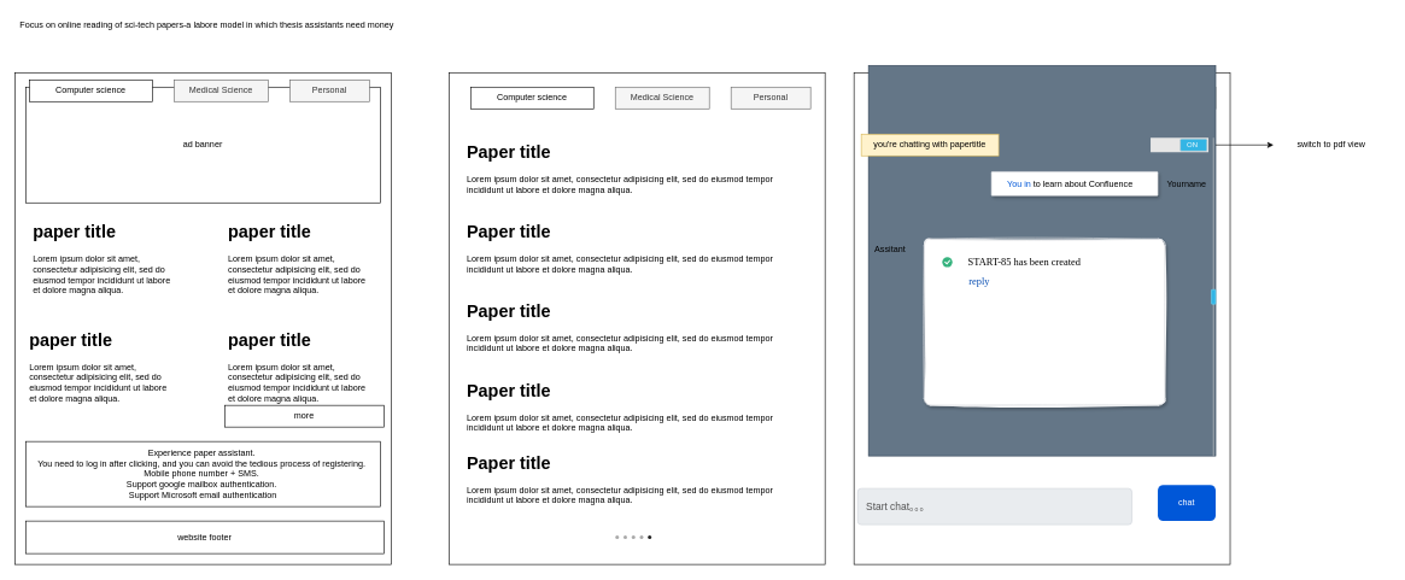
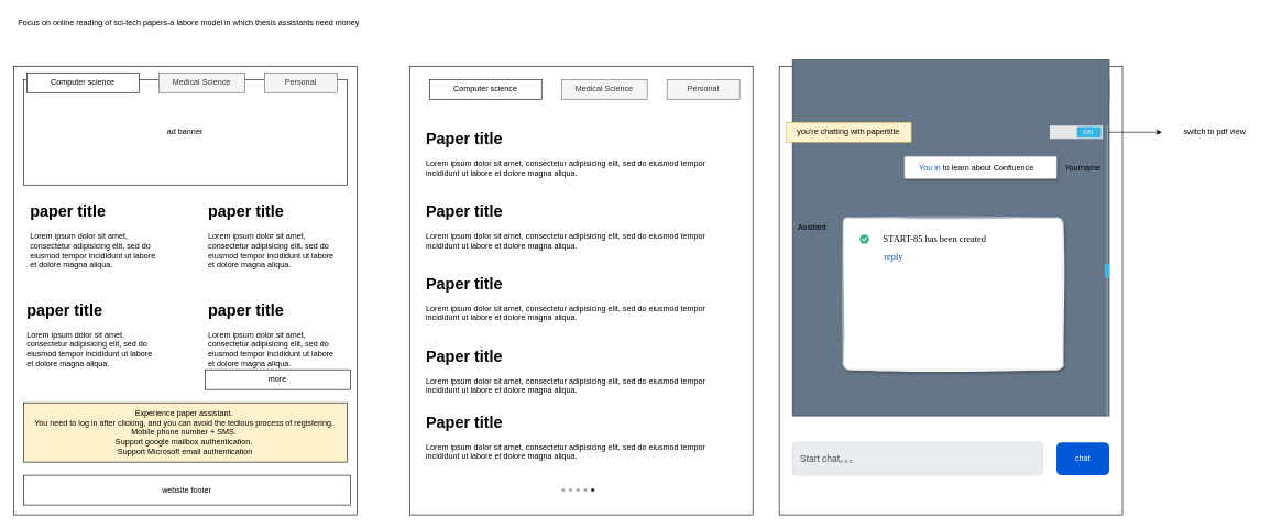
- <mxCell id="12" value="&lt;div&gt;Experience paper assistant.&amp;nbsp;&lt;/div&gt;&lt;div&gt;You need to log in after clicking, and you can avoid the tedious process of registering.&amp;nbsp;&lt;/div&gt;&lt;div&gt;Mobile phone number + SMS.&amp;nbsp;&lt;/div&gt;&lt;div&gt;Support google mailbox authentication.&amp;nbsp;&lt;/div&gt;&lt;div&gt;Support Microsoft email authentication&lt;/div&gt;" style="rounded=0;whiteSpace=wrap;html=1;" vertex="1" parent="1"><mxGeometry x="35" y="610" width="490" height="90" as="geometry" /></mxCell>
+ <mxCell id="12" value="&lt;div&gt;Experience paper assistant.&amp;nbsp;&lt;/div&gt;&lt;div&gt;You need to log in after clicking, and you can avoid the tedious process of registering.&amp;nbsp;&lt;/div&gt;&lt;div&gt;Mobile phone number + SMS.&amp;nbsp;&lt;/div&gt;&lt;div&gt;Support google mailbox authentication.&amp;nbsp;&lt;/div&gt;&lt;div&gt;Support Microsoft email authentication&lt;/div&gt;" style="rounded=0;whiteSpace=wrap;html=1;fillColor=#fff2cc;" vertex="1" parent="1"><mxGeometry x="35" y="610" width="490" height="90" as="geometry" /></mxCell>
- <mxCell id="30" value="Start chat。。。" style="html=1;shadow=0;dashed=0;shape=mxgraph.bootstrap.rrect;rSize=5;strokeColor=#CED4DA;strokeWidth=1;fillColor=#E9ECEF;fontColor=#505050;whiteSpace=wrap;align=left;verticalAlign=middle;spacingLeft=10;fontSize=14;" vertex="1" parent="1"><mxGeometry x="1185" y="675" width="379.23" height="50" as="geometry" /></mxCell>
+ <mxCell id="30" value="Start chat。。。" style="html=1;shadow=0;dashed=0;shape=mxgraph.bootstrap.rrect;rSize=5;strokeColor=#CED4DA;strokeWidth=1;fillColor=#E9ECEF;fontColor=#505050;whiteSpace=wrap;align=left;verticalAlign=middle;spacingLeft=10;fontSize=14;" vertex="1" parent="1"><mxGeometry x="1200" y="670" width="379.23" height="50" as="geometry" /></mxCell>
